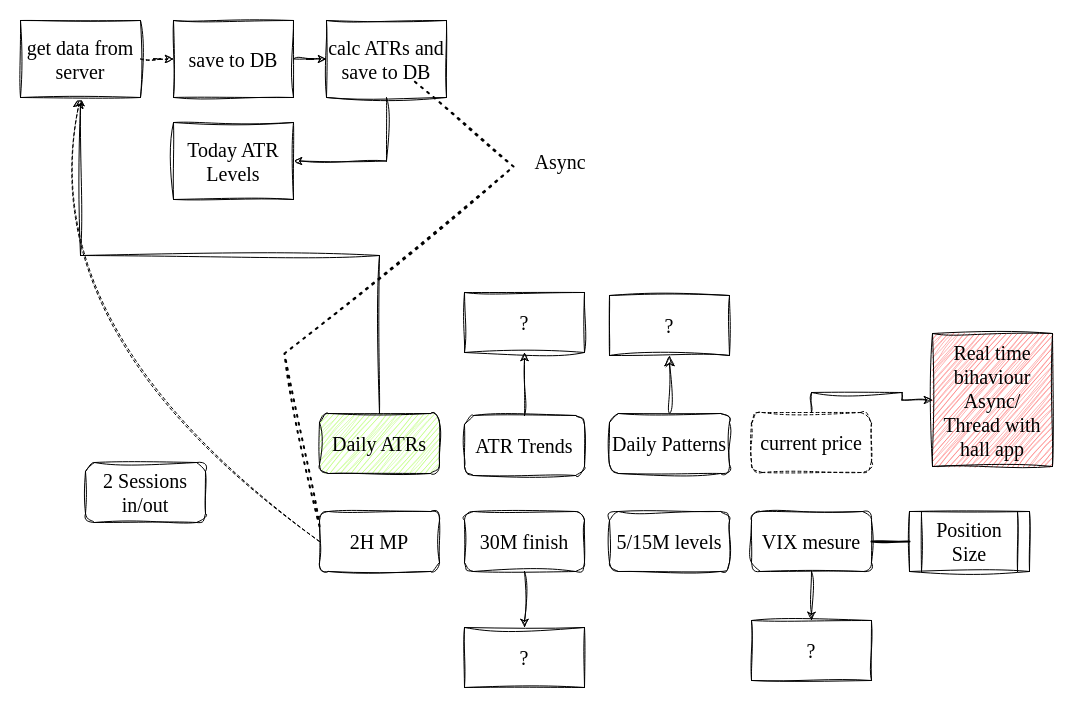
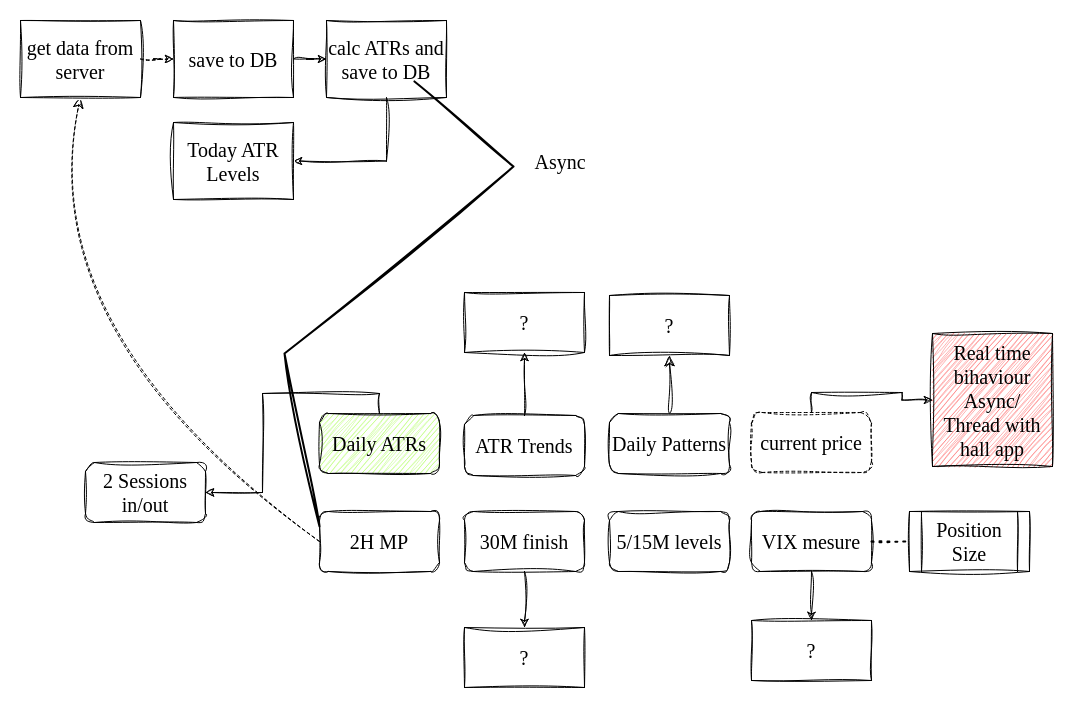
- <mxCell id="7" style="edgeStyle=orthogonalEdgeStyle;rounded=0;sketch=1;hachureGap=4;jiggle=2;curveFitting=1;orthogonalLoop=1;jettySize=auto;html=1;exitX=0.5;exitY=0;exitDx=0;exitDy=0;entryX=0.5;entryY=1;entryDx=0;entryDy=0;fontFamily=Architects Daughter;fontSource=https%3A%2F%2Ffonts.googleapis.com%2Fcss%3Ffamily%3DArchitects%2BDaughter;fontSize=16;" parent="1" source="8" target="17" edge="1"><mxGeometry relative="1" as="geometry" /></mxCell>
+ <mxCell id="7" style="edgeStyle=orthogonalEdgeStyle;rounded=0;sketch=1;hachureGap=4;jiggle=2;curveFitting=1;orthogonalLoop=1;jettySize=auto;html=1;exitX=0.5;exitY=0;exitDx=0;exitDy=0;fontFamily=Architects Daughter;fontSource=https%3A%2F%2Ffonts.googleapis.com%2Fcss%3Ffamily%3DArchitects%2BDaughter;fontSize=16;" parent="1" source="8" target="29" edge="1"><mxGeometry relative="1" as="geometry" /></mxCell>
- <mxCell id="25" value="" style="endArrow=none;dashed=1;html=1;dashPattern=1 3;strokeWidth=2;rounded=0;sketch=1;hachureGap=4;jiggle=2;curveFitting=1;fontFamily=Architects Daughter;fontSource=https%3A%2F%2Ffonts.googleapis.com%2Fcss%3Ffamily%3DArchitects%2BDaughter;fontSize=16;entryX=0.733;entryY=0.792;entryDx=0;entryDy=0;entryPerimeter=0;exitX=0;exitY=0.25;exitDx=0;exitDy=0;" parent="1" source="5" target="21" edge="1"><mxGeometry width="50" height="50" relative="1" as="geometry"><mxPoint x="592" y="407" as="sourcePoint" /><mxPoint x="642" y="357" as="targetPoint" /><Array as="points"><mxPoint x="284" y="353" /><mxPoint x="513" y="166" /></Array></mxGeometry></mxCell>
+ <mxCell id="25" value="" style="endArrow=none;dashed=0;html=1;dashPattern=1 3;strokeWidth=2;rounded=0;sketch=1;hachureGap=4;jiggle=2;curveFitting=1;fontFamily=Architects Daughter;fontSource=https%3A%2F%2Ffonts.googleapis.com%2Fcss%3Ffamily%3DArchitects%2BDaughter;fontSize=16;entryX=0.733;entryY=0.792;entryDx=0;entryDy=0;entryPerimeter=0;exitX=0;exitY=0.25;exitDx=0;exitDy=0;" parent="1" source="5" target="21" edge="1"><mxGeometry width="50" height="50" relative="1" as="geometry"><mxPoint x="592" y="407" as="sourcePoint" /><mxPoint x="642" y="357" as="targetPoint" /><Array as="points"><mxPoint x="284" y="353" /><mxPoint x="513" y="166" /></Array></mxGeometry></mxCell>
- <mxCell id="33" value="" style="endArrow=none;dashed=0;html=1;dashPattern=1 3;strokeWidth=2;rounded=0;sketch=1;hachureGap=4;jiggle=2;curveFitting=1;fontFamily=Architects Daughter;fontSource=https%3A%2F%2Ffonts.googleapis.com%2Fcss%3Ffamily%3DArchitects%2BDaughter;fontSize=16;entryX=0;entryY=0.5;entryDx=0;entryDy=0;exitX=1;exitY=0.5;exitDx=0;exitDy=0;" parent="1" source="28" target="32" edge="1"><mxGeometry width="50" height="50" relative="1" as="geometry"><mxPoint x="873" y="537" as="sourcePoint" /><mxPoint x="923" y="487" as="targetPoint" /></mxGeometry></mxCell>
+ <mxCell id="33" value="" style="endArrow=none;dashed=1;html=1;dashPattern=1 3;strokeWidth=2;rounded=0;sketch=1;hachureGap=4;jiggle=2;curveFitting=1;fontFamily=Architects Daughter;fontSource=https%3A%2F%2Ffonts.googleapis.com%2Fcss%3Ffamily%3DArchitects%2BDaughter;fontSize=16;entryX=0;entryY=0.5;entryDx=0;entryDy=0;exitX=1;exitY=0.5;exitDx=0;exitDy=0;" parent="1" source="28" target="32" edge="1"><mxGeometry width="50" height="50" relative="1" as="geometry"><mxPoint x="873" y="537" as="sourcePoint" /><mxPoint x="923" y="487" as="targetPoint" /></mxGeometry></mxCell>
